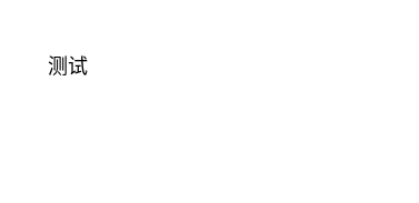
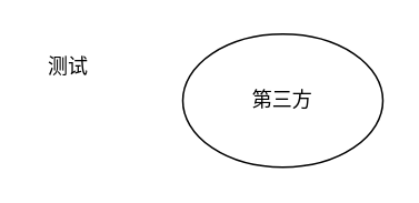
+ <mxCell id="3" value="第三方" style="ellipse;whiteSpace=wrap;html=1;" vertex="1" parent="1"><mxGeometry x="109" y="20" width="120" height="80" as="geometry" /></mxCell>
